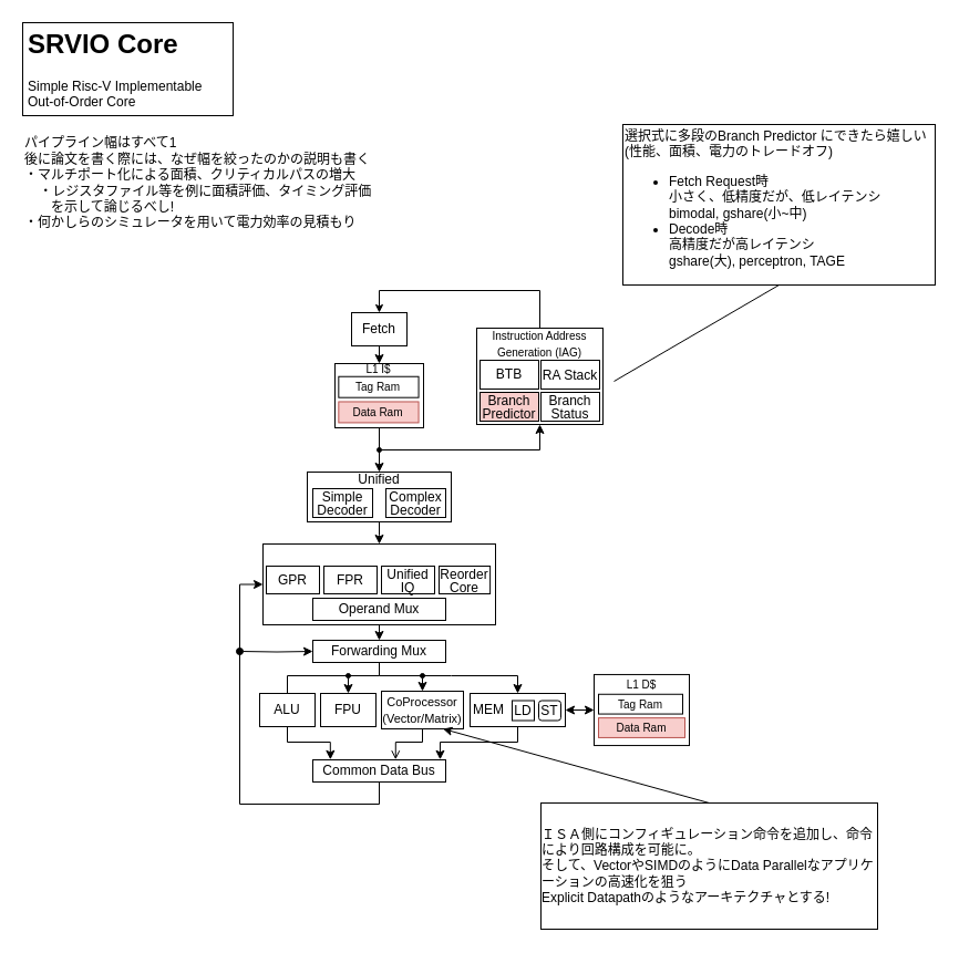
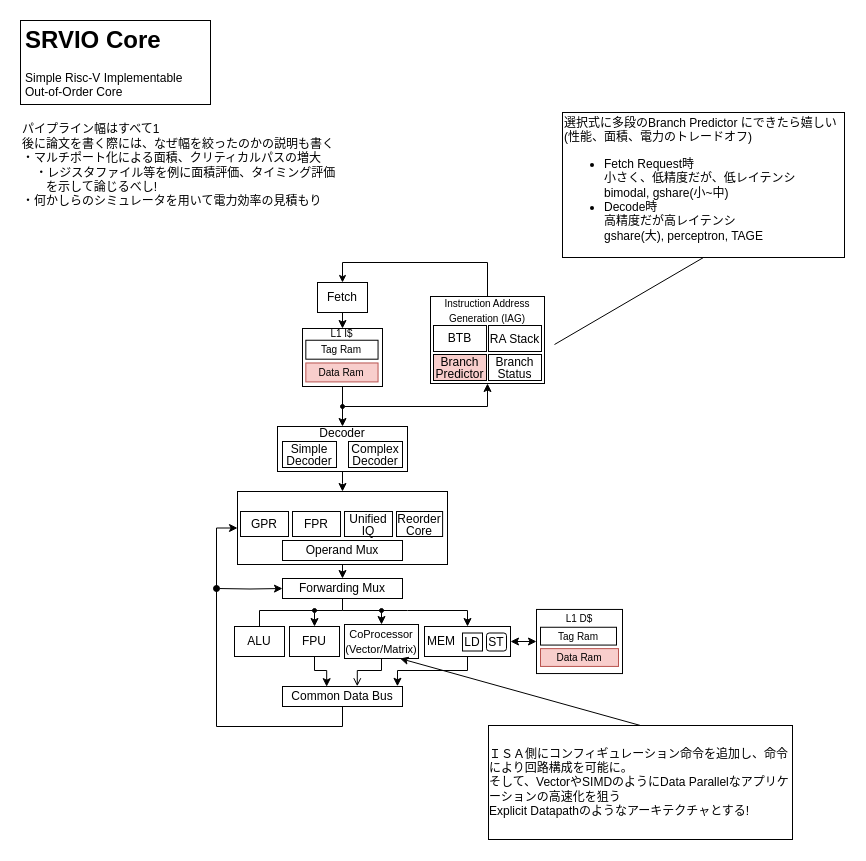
- <mxCell id="17" value="Unified" style="text;html=1;strokeColor=none;fillColor=none;align=center;verticalAlign=middle;whiteSpace=wrap;rounded=0;" parent="1" vertex="1"><mxGeometry x="322" y="423" width="40" height="20" as="geometry" /></mxCell>
+ <mxCell id="17" value="Decoder" style="text;html=1;strokeColor=none;fillColor=none;align=center;verticalAlign=middle;whiteSpace=wrap;rounded=0;" parent="1" vertex="1"><mxGeometry x="322" y="423" width="40" height="20" as="geometry" /></mxCell>
- <mxCell id="8" style="edgeStyle=orthogonalEdgeStyle;rounded=0;orthogonalLoop=1;jettySize=auto;html=1;exitX=0.5;exitY=1;exitDx=0;exitDy=0;entryX=0.132;entryY=-0.01;entryDx=0;entryDy=0;entryPerimeter=0;endArrow=classic;endFill=1;" parent="1" source="9" target="15" edge="1"><mxGeometry relative="1" as="geometry"><Array as="points"><mxPoint x="259" y="670" /><mxPoint x="298" y="670" /></Array></mxGeometry></mxCell>
+ <mxCell id="10" style="edgeStyle=orthogonalEdgeStyle;rounded=0;orthogonalLoop=1;jettySize=auto;html=1;exitX=0.5;exitY=1;exitDx=0;exitDy=0;entryX=0.368;entryY=0.008;entryDx=0;entryDy=0;entryPerimeter=0;endArrow=classic;endFill=1;" parent="1" source="12" target="15" edge="1"><mxGeometry relative="1" as="geometry"><Array as="points"><mxPoint x="314" y="670" /><mxPoint x="326" y="670" /></Array></mxGeometry></mxCell>
